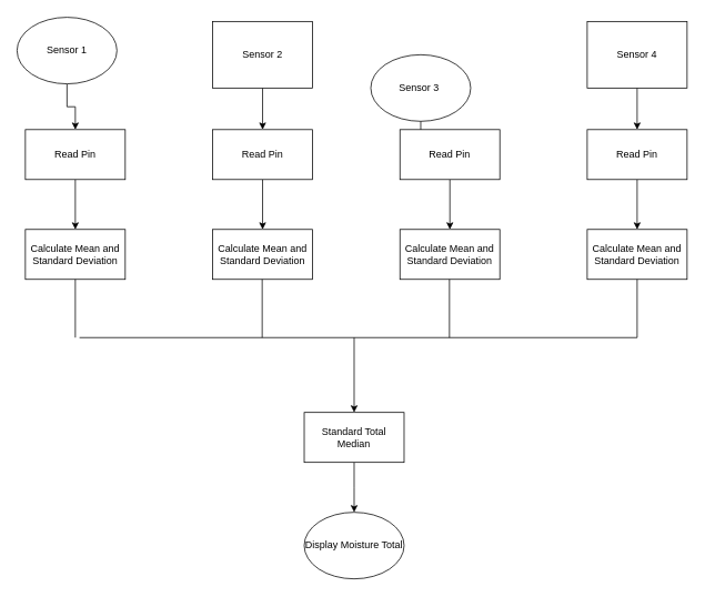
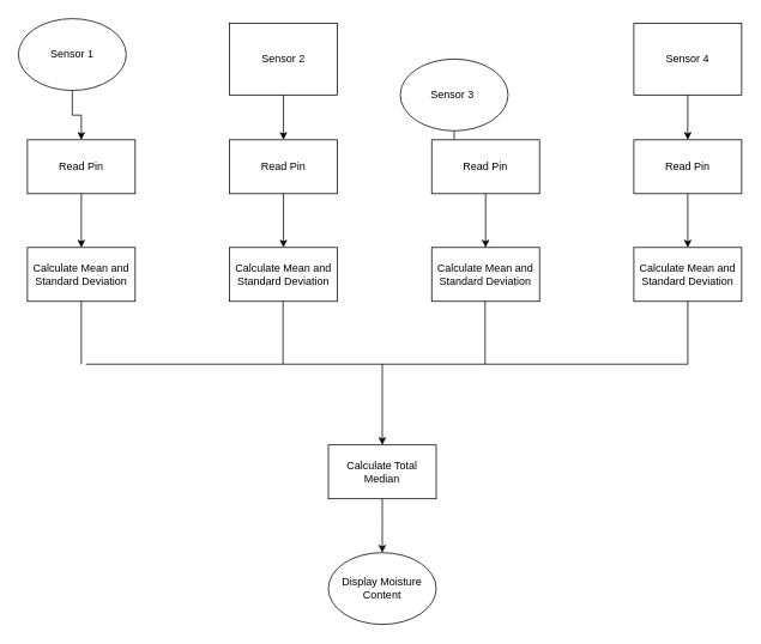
- <mxCell id="29" value="Standard Total Median" style="rounded=0;whiteSpace=wrap;html=1;" vertex="1" parent="1"><mxGeometry x="365" y="495" width="120" height="60" as="geometry" /></mxCell>
+ <mxCell id="29" value="Calculate Total Median" style="rounded=0;whiteSpace=wrap;html=1;" vertex="1" parent="1"><mxGeometry x="365" y="495" width="120" height="60" as="geometry" /></mxCell>
- <mxCell id="30" value="Display Moisture Total" style="ellipse;whiteSpace=wrap;html=1;rounded=0;" vertex="1" parent="1"><mxGeometry x="365" y="615" width="120" height="80" as="geometry" /></mxCell>
+ <mxCell id="30" value="Display Moisture Content" style="ellipse;whiteSpace=wrap;html=1;rounded=0;" vertex="1" parent="1"><mxGeometry x="365" y="615" width="120" height="80" as="geometry" /></mxCell>
